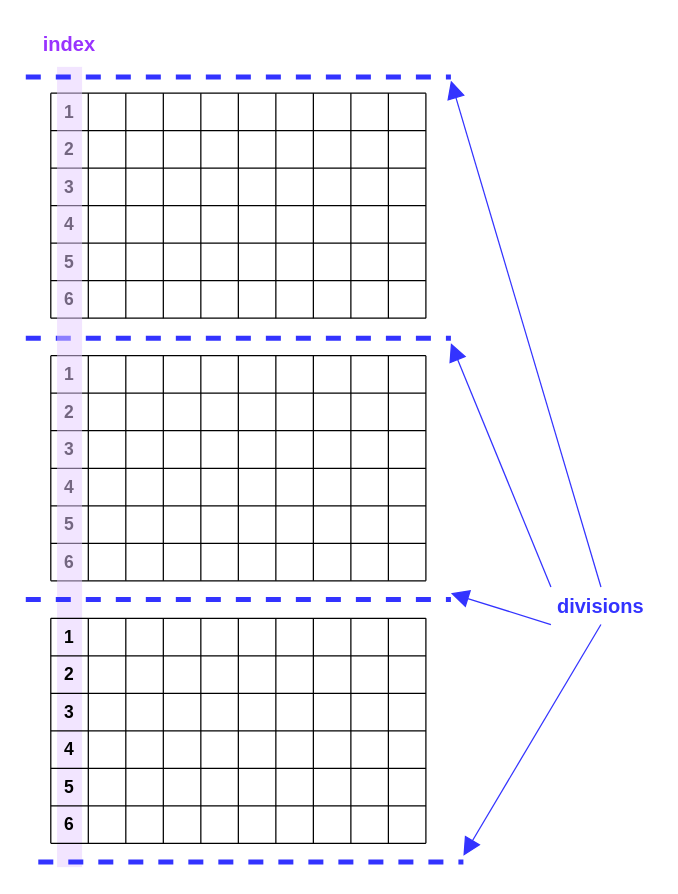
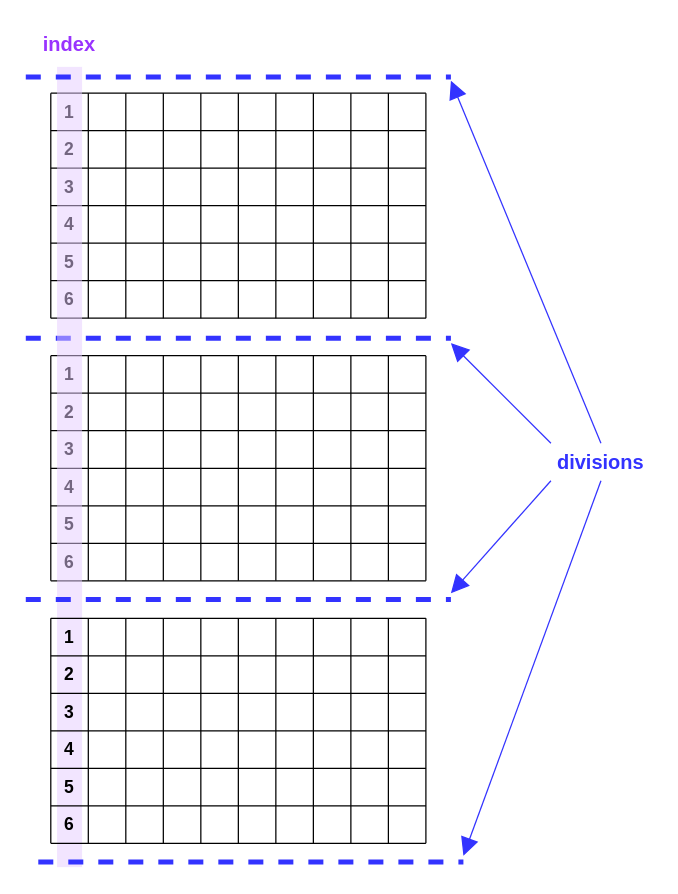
- <mxCell id="83" value="&lt;font style=&quot;&quot; size=&quot;1&quot; color=&quot;#3333ff&quot;&gt;&lt;span style=&quot;font-size: 16px;&quot;&gt;divisions&lt;/span&gt;&lt;/font&gt;" style="text;html=1;align=center;verticalAlign=middle;whiteSpace=wrap;rounded=0;fontStyle=1" vertex="1" parent="1"><mxGeometry x="440" y="469" width="80" height="30" as="geometry" /></mxCell>
+ <mxCell id="83" value="&lt;font style=&quot;&quot; size=&quot;1&quot; color=&quot;#3333ff&quot;&gt;&lt;span style=&quot;font-size: 16px;&quot;&gt;divisions&lt;/span&gt;&lt;/font&gt;" style="text;html=1;align=center;verticalAlign=middle;whiteSpace=wrap;rounded=0;fontStyle=1" vertex="1" parent="1"><mxGeometry x="440" y="354" width="80" height="30" as="geometry" /></mxCell>
